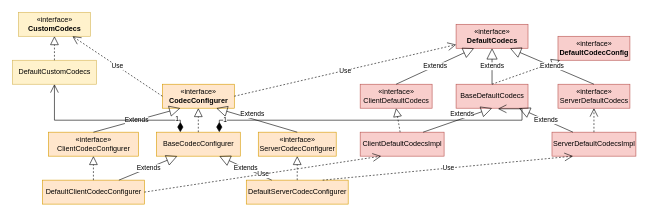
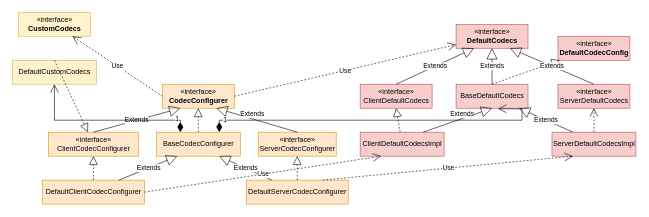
- <mxCell id="22" value="" style="endArrow=block;dashed=1;endFill=0;endSize=12;html=1;rounded=0;entryX=0.5;entryY=1;entryDx=0;entryDy=0;exitX=0.5;exitY=0;exitDx=0;exitDy=0;" edge="1" parent="1" source="21" target="20"><mxGeometry width="160" relative="1" as="geometry"><mxPoint x="-160" y="60" as="sourcePoint" /><mxPoint x="0" y="60" as="targetPoint" /></mxGeometry></mxCell>
+ <mxCell id="22" value="" style="endArrow=block;dashed=1;endFill=0;endSize=12;html=1;rounded=0;exitX=0.5;exitY=0;exitDx=0;exitDy=0;" edge="1" parent="1" source="21" target="19"><mxGeometry width="160" relative="1" as="geometry"><mxPoint x="-160" y="60" as="sourcePoint" /><mxPoint x="0" y="60" as="targetPoint" /></mxGeometry></mxCell>
